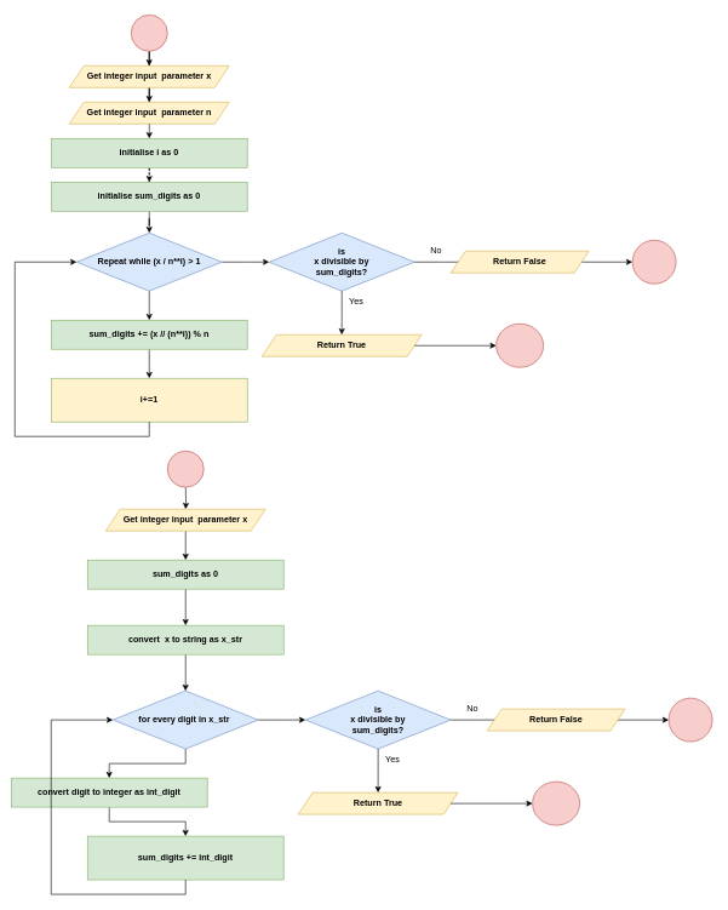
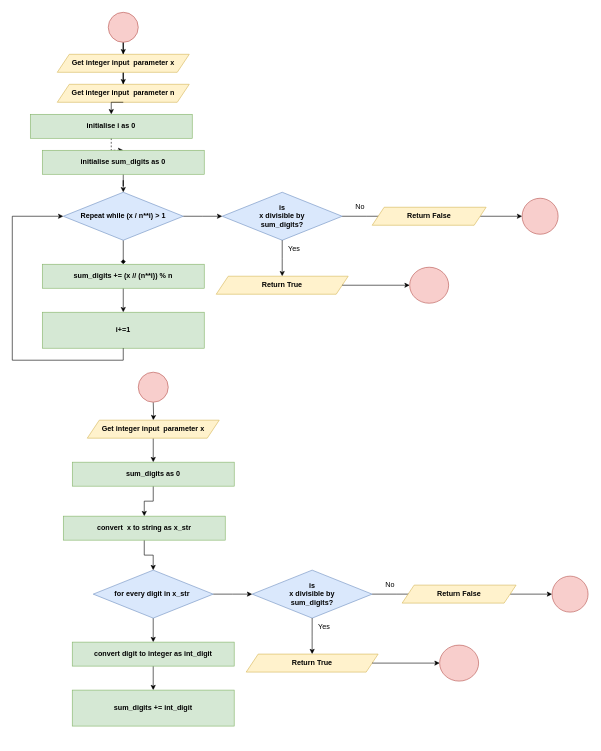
- <mxCell id="14" value="initialise i as 0" style="rounded=0;whiteSpace=wrap;html=1;fillColor=#d5e8d4;strokeColor=#82b366;fontStyle=1" parent="1" vertex="1"><mxGeometry x="70" y="190" width="270" height="40" as="geometry" /></mxCell>
+ <mxCell id="14" value="initialise i as 0" style="rounded=0;whiteSpace=wrap;html=1;fillColor=#d5e8d4;strokeColor=#82b366;fontStyle=1" parent="1" vertex="1"><mxGeometry x="50" y="190" width="270" height="40" as="geometry" /></mxCell>
- <mxCell id="6" value="" style="edgeStyle=orthogonalEdgeStyle;rounded=0;orthogonalLoop=1;jettySize=auto;html=1;" parent="1" source="8" target="10" edge="1"><mxGeometry relative="1" as="geometry" /></mxCell>
+ <mxCell id="6" value="" style="edgeStyle=orthogonalEdgeStyle;rounded=0;orthogonalLoop=1;jettySize=auto;html=1;endArrow=diamond;" parent="1" source="8" target="10" edge="1"><mxGeometry relative="1" as="geometry" /></mxCell>
- <mxCell id="11" value="i+=1" style="rounded=0;whiteSpace=wrap;html=1;fillColor=#fff2cc;strokeColor=#82b366;fontStyle=1;" parent="1" vertex="1"><mxGeometry x="70" y="520" width="270" height="60" as="geometry" /></mxCell>
+ <mxCell id="11" value="i+=1" style="rounded=0;whiteSpace=wrap;html=1;fillColor=#d5e8d4;strokeColor=#82b366;fontStyle=1" parent="1" vertex="1"><mxGeometry x="70" y="520" width="270" height="60" as="geometry" /></mxCell>
- <mxCell id="55" value="convert&amp;nbsp; x to string as x_str" style="rounded=0;whiteSpace=wrap;html=1;fillColor=#d5e8d4;strokeColor=#82b366;fontStyle=1" vertex="1" parent="1"><mxGeometry x="120" y="860" width="270" height="40" as="geometry" /></mxCell>
+ <mxCell id="55" value="convert&amp;nbsp; x to string as x_str" style="rounded=0;whiteSpace=wrap;html=1;fillColor=#d5e8d4;strokeColor=#82b366;fontStyle=1" vertex="1" parent="1"><mxGeometry x="105" y="860" width="270" height="40" as="geometry" /></mxCell>
- <mxCell id="39" value="" style="endArrow=classic;html=1;rounded=0;exitX=0.5;exitY=1;exitDx=0;exitDy=0;entryX=0;entryY=0.5;entryDx=0;entryDy=0;edgeStyle=orthogonalEdgeStyle;" edge="1" parent="1" source="38" target="35"><mxGeometry width="50" height="50" relative="1" as="geometry"><mxPoint x="369.94" y="1460" as="sourcePoint" /><mxPoint x="99.94" y="1270" as="targetPoint" /><Array as="points"><mxPoint x="254.94" y="1230" /><mxPoint x="69.94" y="1230" /><mxPoint x="69.94" y="990" /></Array></mxGeometry></mxCell>
- <mxCell id="37" value="convert digit to integer as int_digit" style="rounded=0;whiteSpace=wrap;html=1;fillColor=#d5e8d4;strokeColor=#82b366;fontStyle=1" vertex="1" parent="1"><mxGeometry x="14.94" y="1070" width="270" height="40" as="geometry" /></mxCell>
+ <mxCell id="37" value="convert digit to integer as int_digit" style="rounded=0;whiteSpace=wrap;html=1;fillColor=#d5e8d4;strokeColor=#82b366;fontStyle=1" vertex="1" parent="1"><mxGeometry x="119.94" y="1070" width="270" height="40" as="geometry" /></mxCell>
